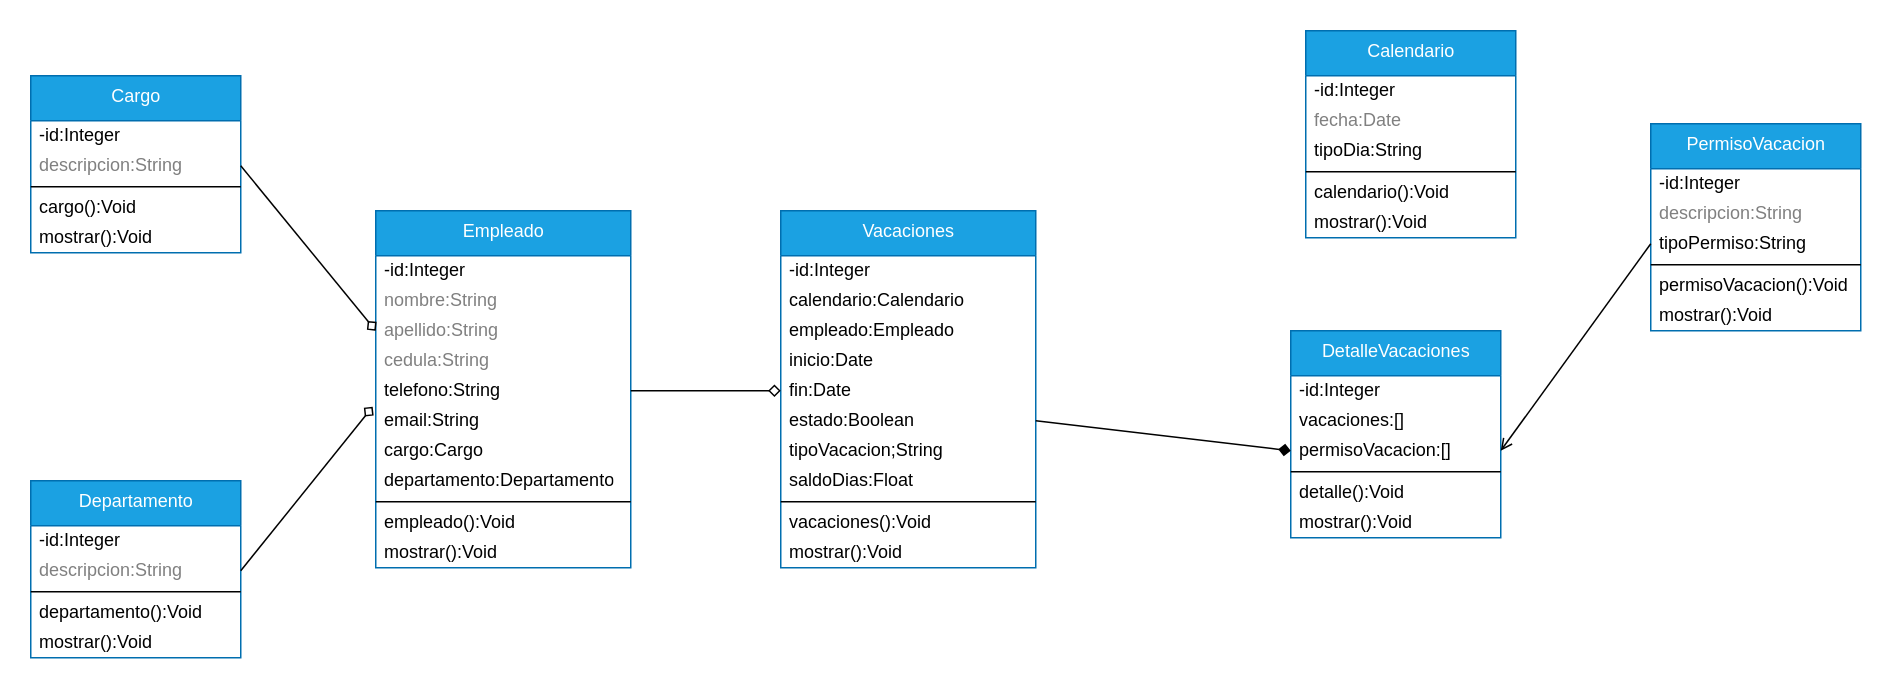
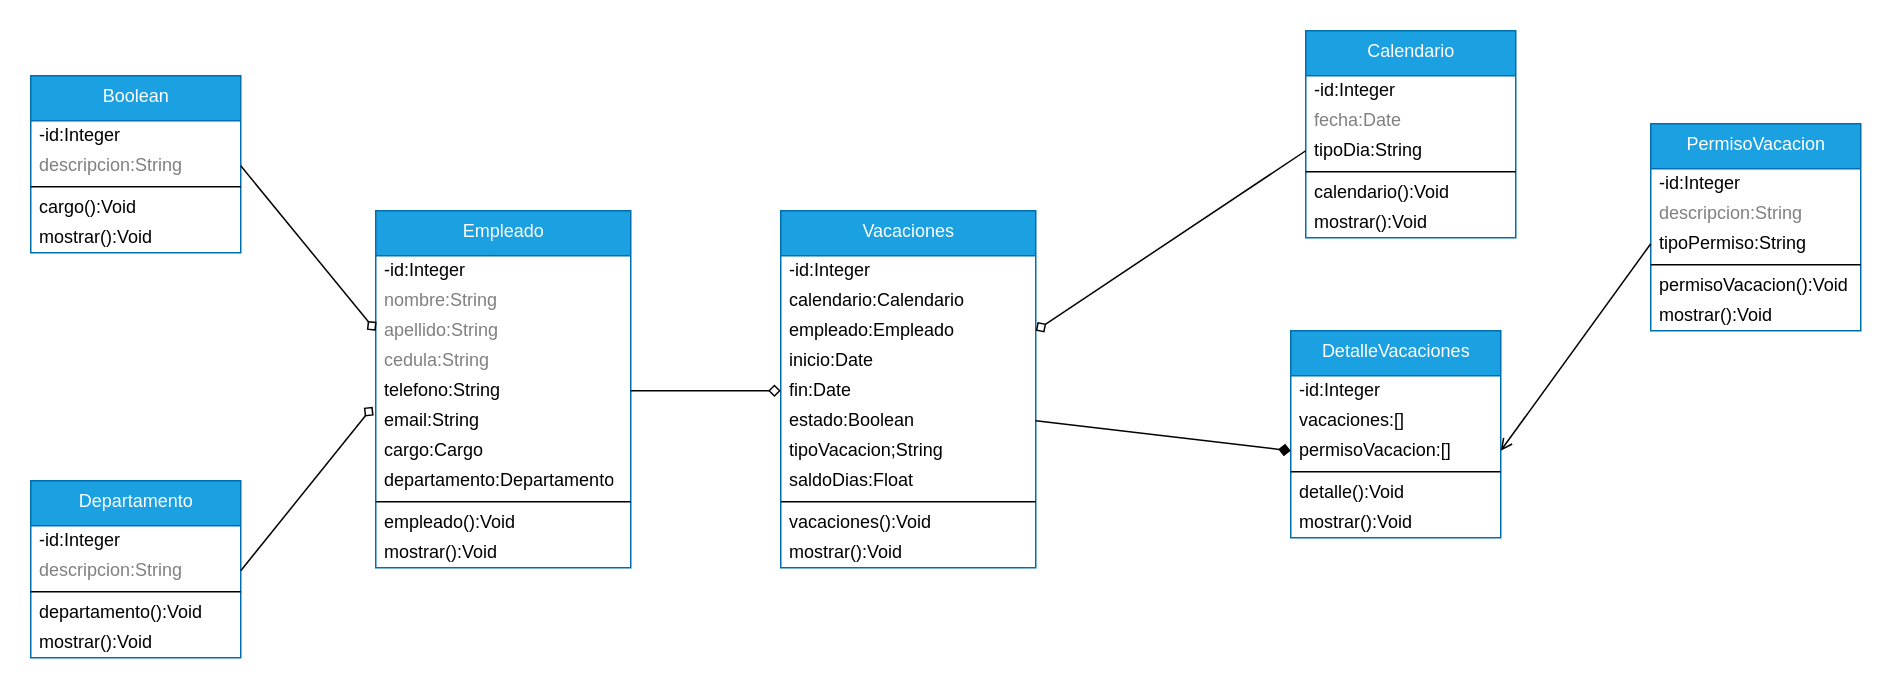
- <mxCell id="2" value="Cargo" style="swimlane;fontStyle=0;align=center;verticalAlign=top;childLayout=stackLayout;horizontal=1;startSize=30;horizontalStack=0;resizeParent=1;resizeParentMax=0;resizeLast=0;collapsible=0;marginBottom=0;html=1;fillColor=#1ba1e2;strokeColor=#006EAF;fontColor=#ffffff;" parent="1" vertex="1"><mxGeometry x="20" y="50" width="140" height="118" as="geometry" /></mxCell>
+ <mxCell id="2" value="Boolean" style="swimlane;fontStyle=0;align=center;verticalAlign=top;childLayout=stackLayout;horizontal=1;startSize=30;horizontalStack=0;resizeParent=1;resizeParentMax=0;resizeLast=0;collapsible=0;marginBottom=0;html=1;fillColor=#1ba1e2;strokeColor=#006EAF;fontColor=#ffffff;" parent="1" vertex="1"><mxGeometry x="20" y="50" width="140" height="118" as="geometry" /></mxCell>
+ <mxCell id="48" style="edgeStyle=none;html=1;exitX=0;exitY=0.5;exitDx=0;exitDy=0;entryX=1;entryY=0.5;entryDx=0;entryDy=0;endArrow=diamond;endFill=0;" parent="1" source="44" target="31" edge="1"><mxGeometry relative="1" as="geometry" /></mxCell>
